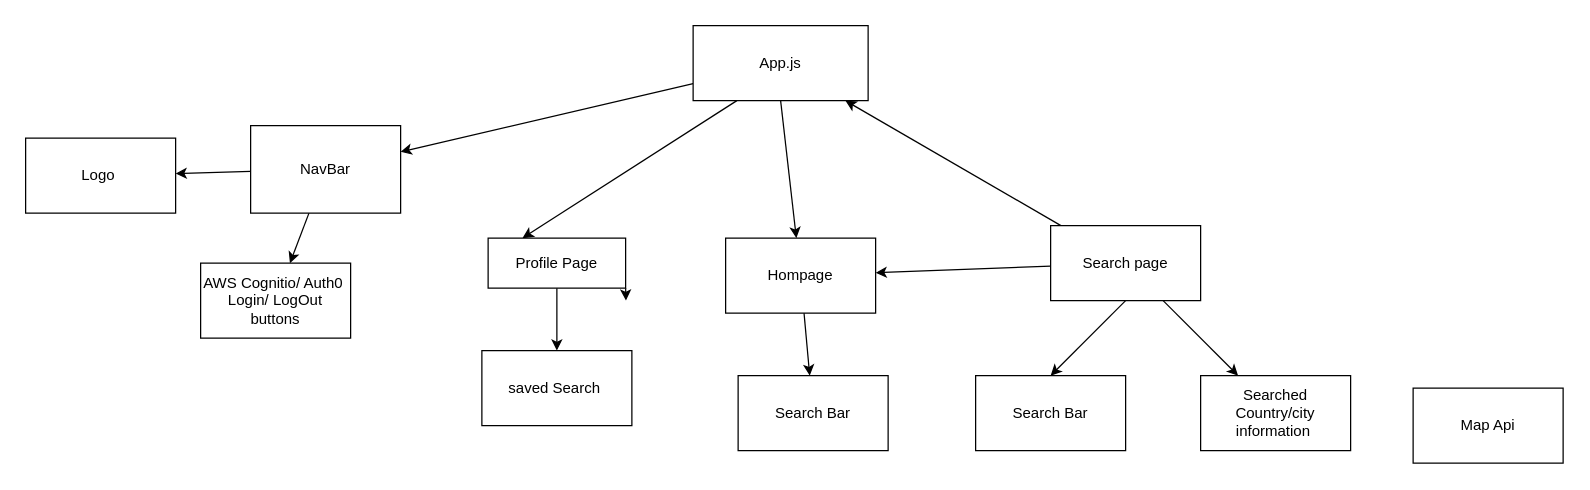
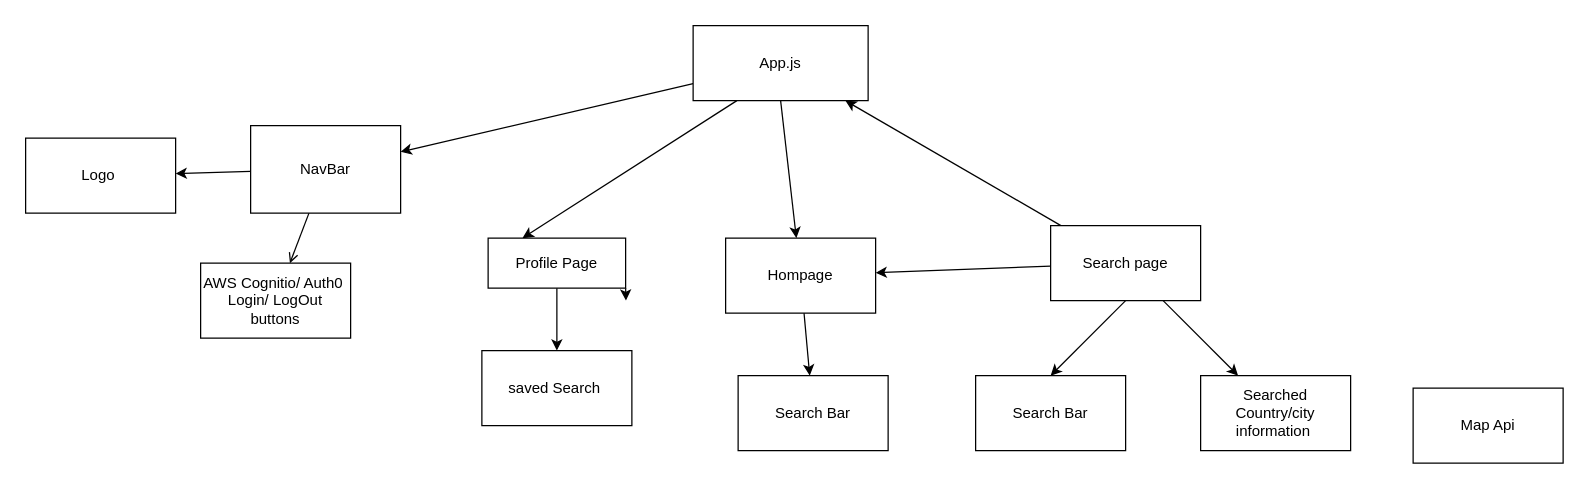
- <mxCell id="6" value="" style="edgeStyle=none;html=1;" edge="1" parent="1" source="8" target="19"><mxGeometry relative="1" as="geometry" /></mxCell>
+ <mxCell id="6" value="" style="edgeStyle=none;html=1;endArrow=open;" edge="1" parent="1" source="8" target="19"><mxGeometry relative="1" as="geometry" /></mxCell>
